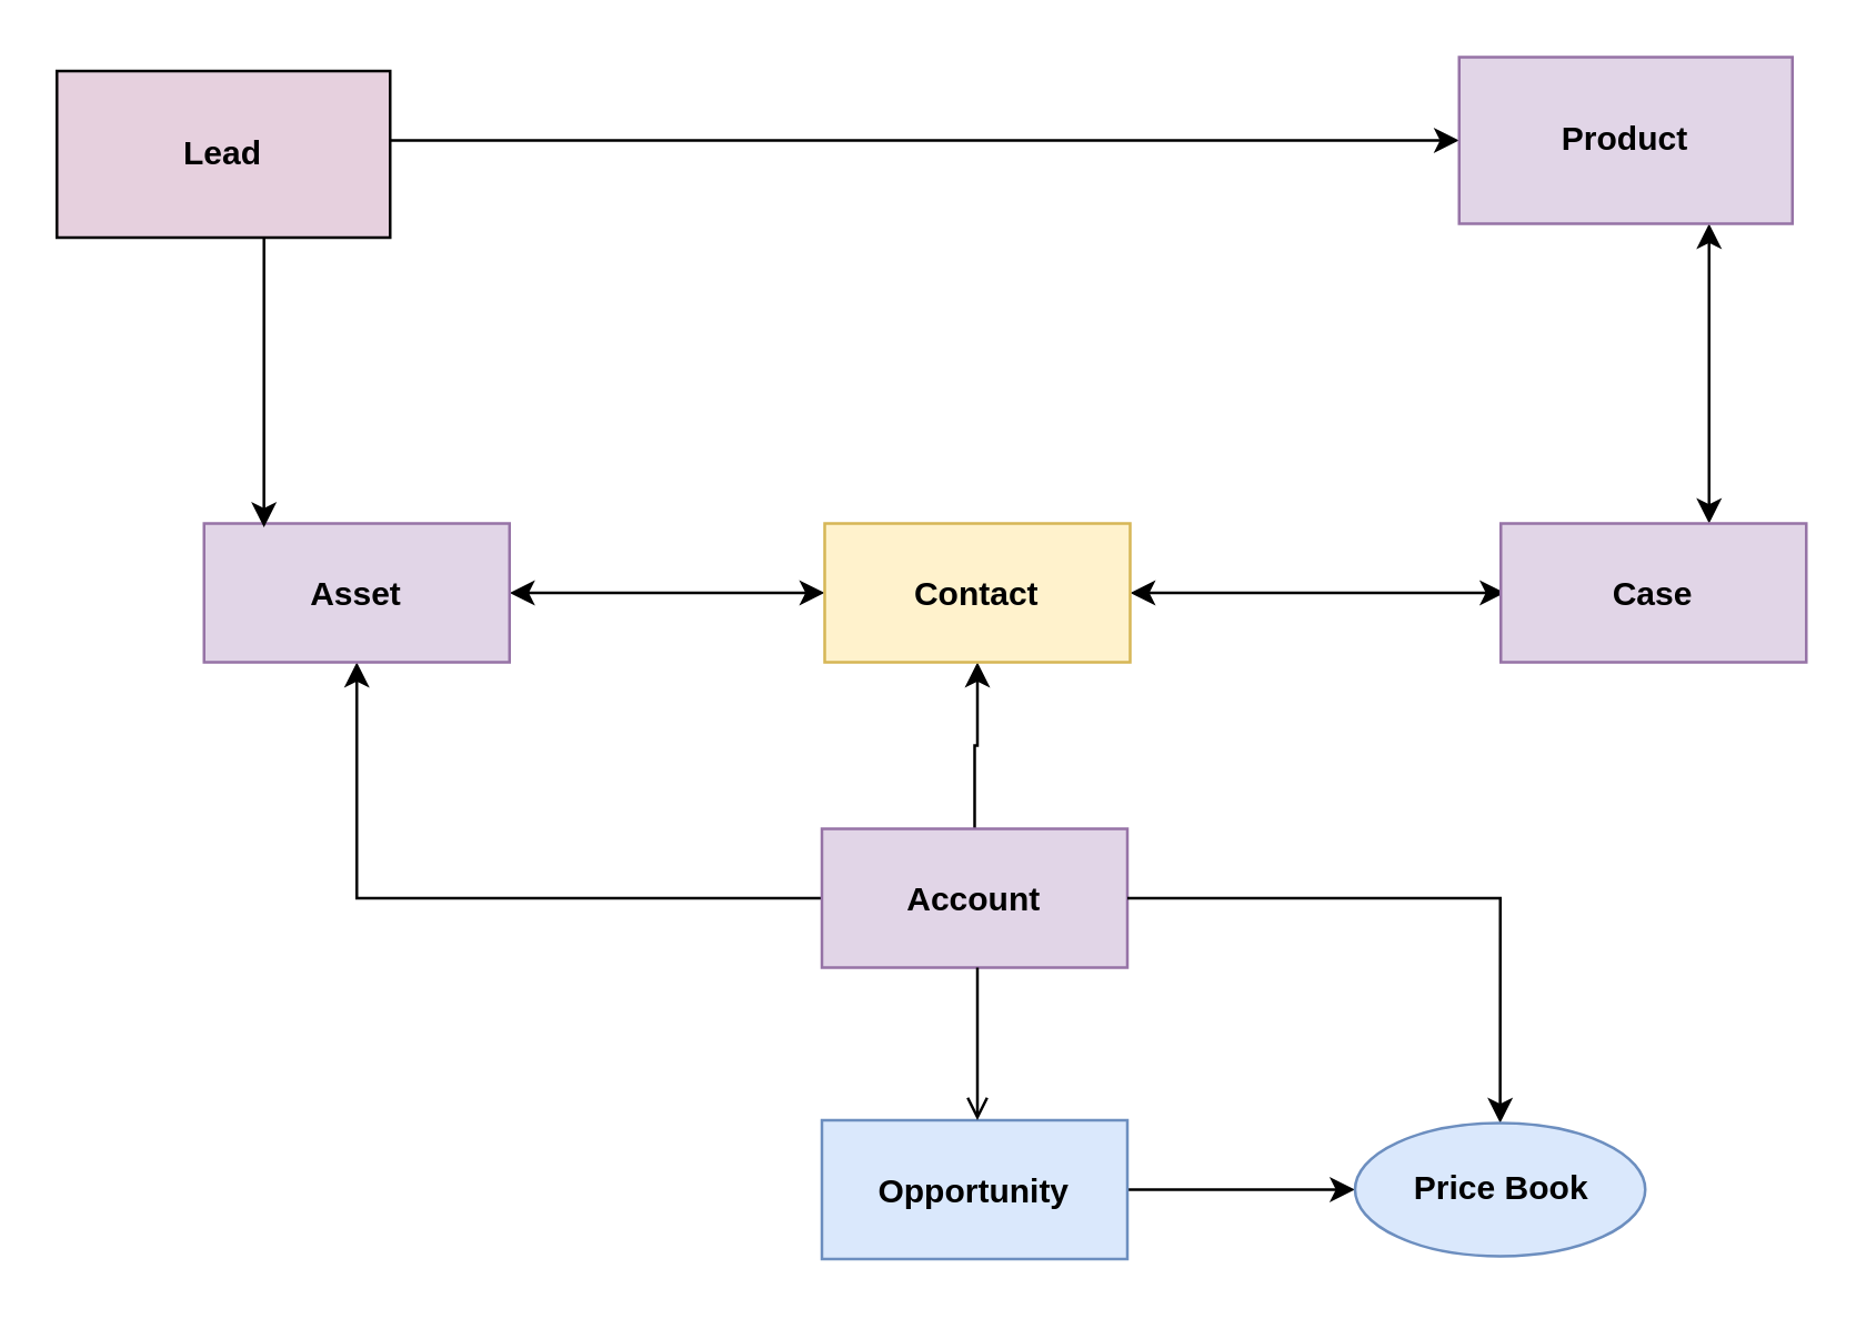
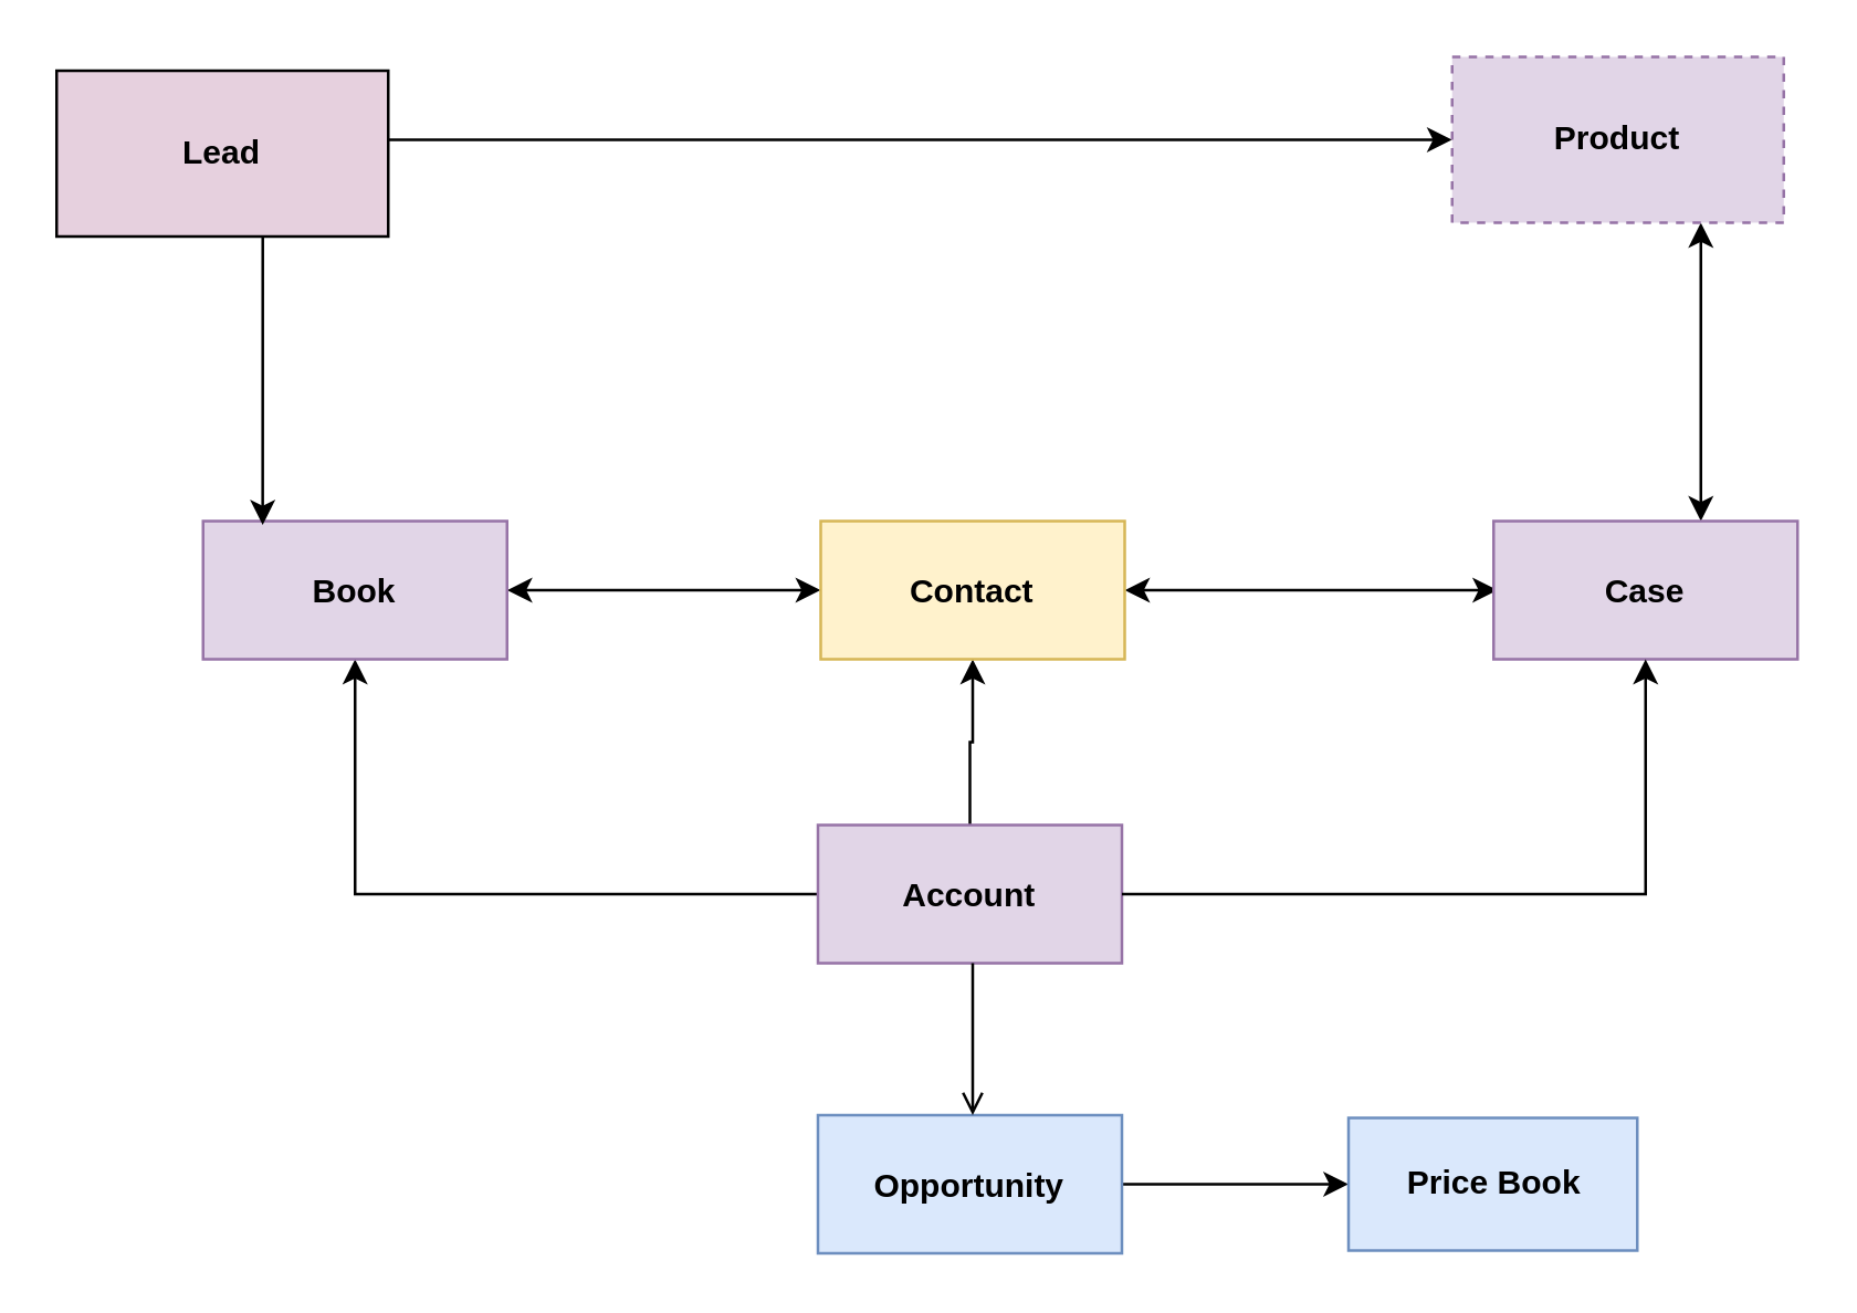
- <mxCell id="16" value="Product" style="whiteSpace=wrap;html=1;fillColor=#e1d5e7;strokeColor=#9673a6;fontColor=rgb(0, 0, 0);fontStyle=1;" vertex="1" parent="1"><mxGeometry x="525" y="20" width="120" height="60" as="geometry" /></mxCell>
+ <mxCell id="16" value="Product" style="whiteSpace=wrap;html=1;fillColor=#e1d5e7;strokeColor=#9673a6;fontColor=rgb(0, 0, 0);fontStyle=1;dashed=1;" vertex="1" parent="1"><mxGeometry x="525" y="20" width="120" height="60" as="geometry" /></mxCell>
- <mxCell id="13" value="Asset" style="fillColor=#e1d5e7;strokeColor=#9673a6;fontStyle=1" vertex="1" parent="1"><mxGeometry x="73" y="188" width="110" height="50" as="geometry" /></mxCell>
+ <mxCell id="13" value="Book" style="fillColor=#e1d5e7;strokeColor=#9673a6;fontStyle=1" vertex="1" parent="1"><mxGeometry x="73" y="188" width="110" height="50" as="geometry" /></mxCell>
- <mxCell id="14" value="" style="edgeStyle=orthogonalEdgeStyle;rounded=0;orthogonalLoop=1;jettySize=auto;html=1;startArrow=none;startFill=0;" edge="1" parent="1" source="7" target="17"><mxGeometry relative="1" as="geometry"><mxPoint x="645.5" y="326" as="sourcePoint" /><mxPoint x="475" y="253" as="targetPoint" /></mxGeometry></mxCell>
+ <mxCell id="14" value="" style="edgeStyle=orthogonalEdgeStyle;rounded=0;orthogonalLoop=1;jettySize=auto;html=1;startArrow=none;startFill=0;" edge="1" parent="1" source="7" target="12"><mxGeometry relative="1" as="geometry"><mxPoint x="645.5" y="326" as="sourcePoint" /><mxPoint x="475" y="253" as="targetPoint" /></mxGeometry></mxCell>
- <mxCell id="17" value="Price Book" style="ellipse;whiteSpace=wrap;html=1;fillColor=#dae8fc;strokeColor=#6c8ebf;fontColor=rgb(0, 0, 0);fontStyle=1;" vertex="1" parent="1"><mxGeometry x="487.5" y="404" width="104.5" height="48" as="geometry" /></mxCell>
+ <mxCell id="17" value="Price Book" style="whiteSpace=wrap;html=1;fillColor=#dae8fc;strokeColor=#6c8ebf;fontColor=rgb(0, 0, 0);fontStyle=1;" vertex="1" parent="1"><mxGeometry x="487.5" y="404" width="104.5" height="48" as="geometry" /></mxCell>
